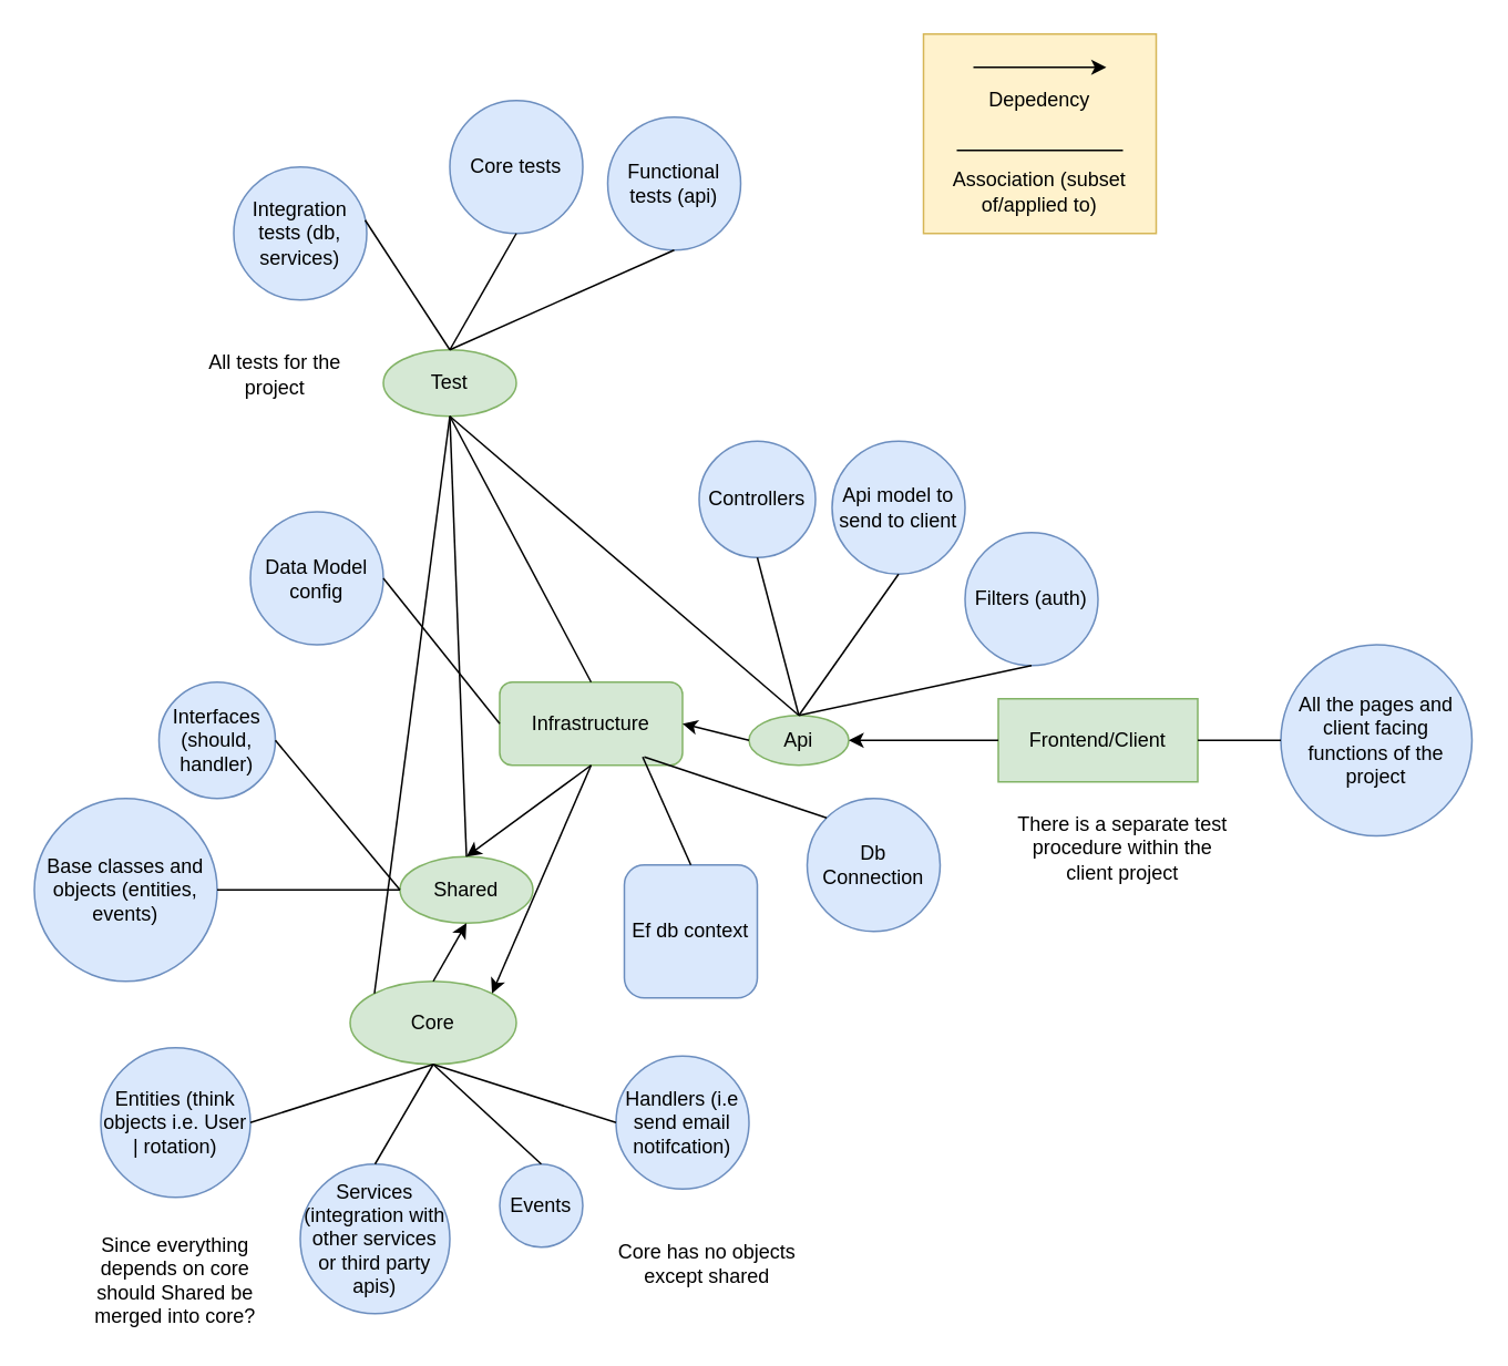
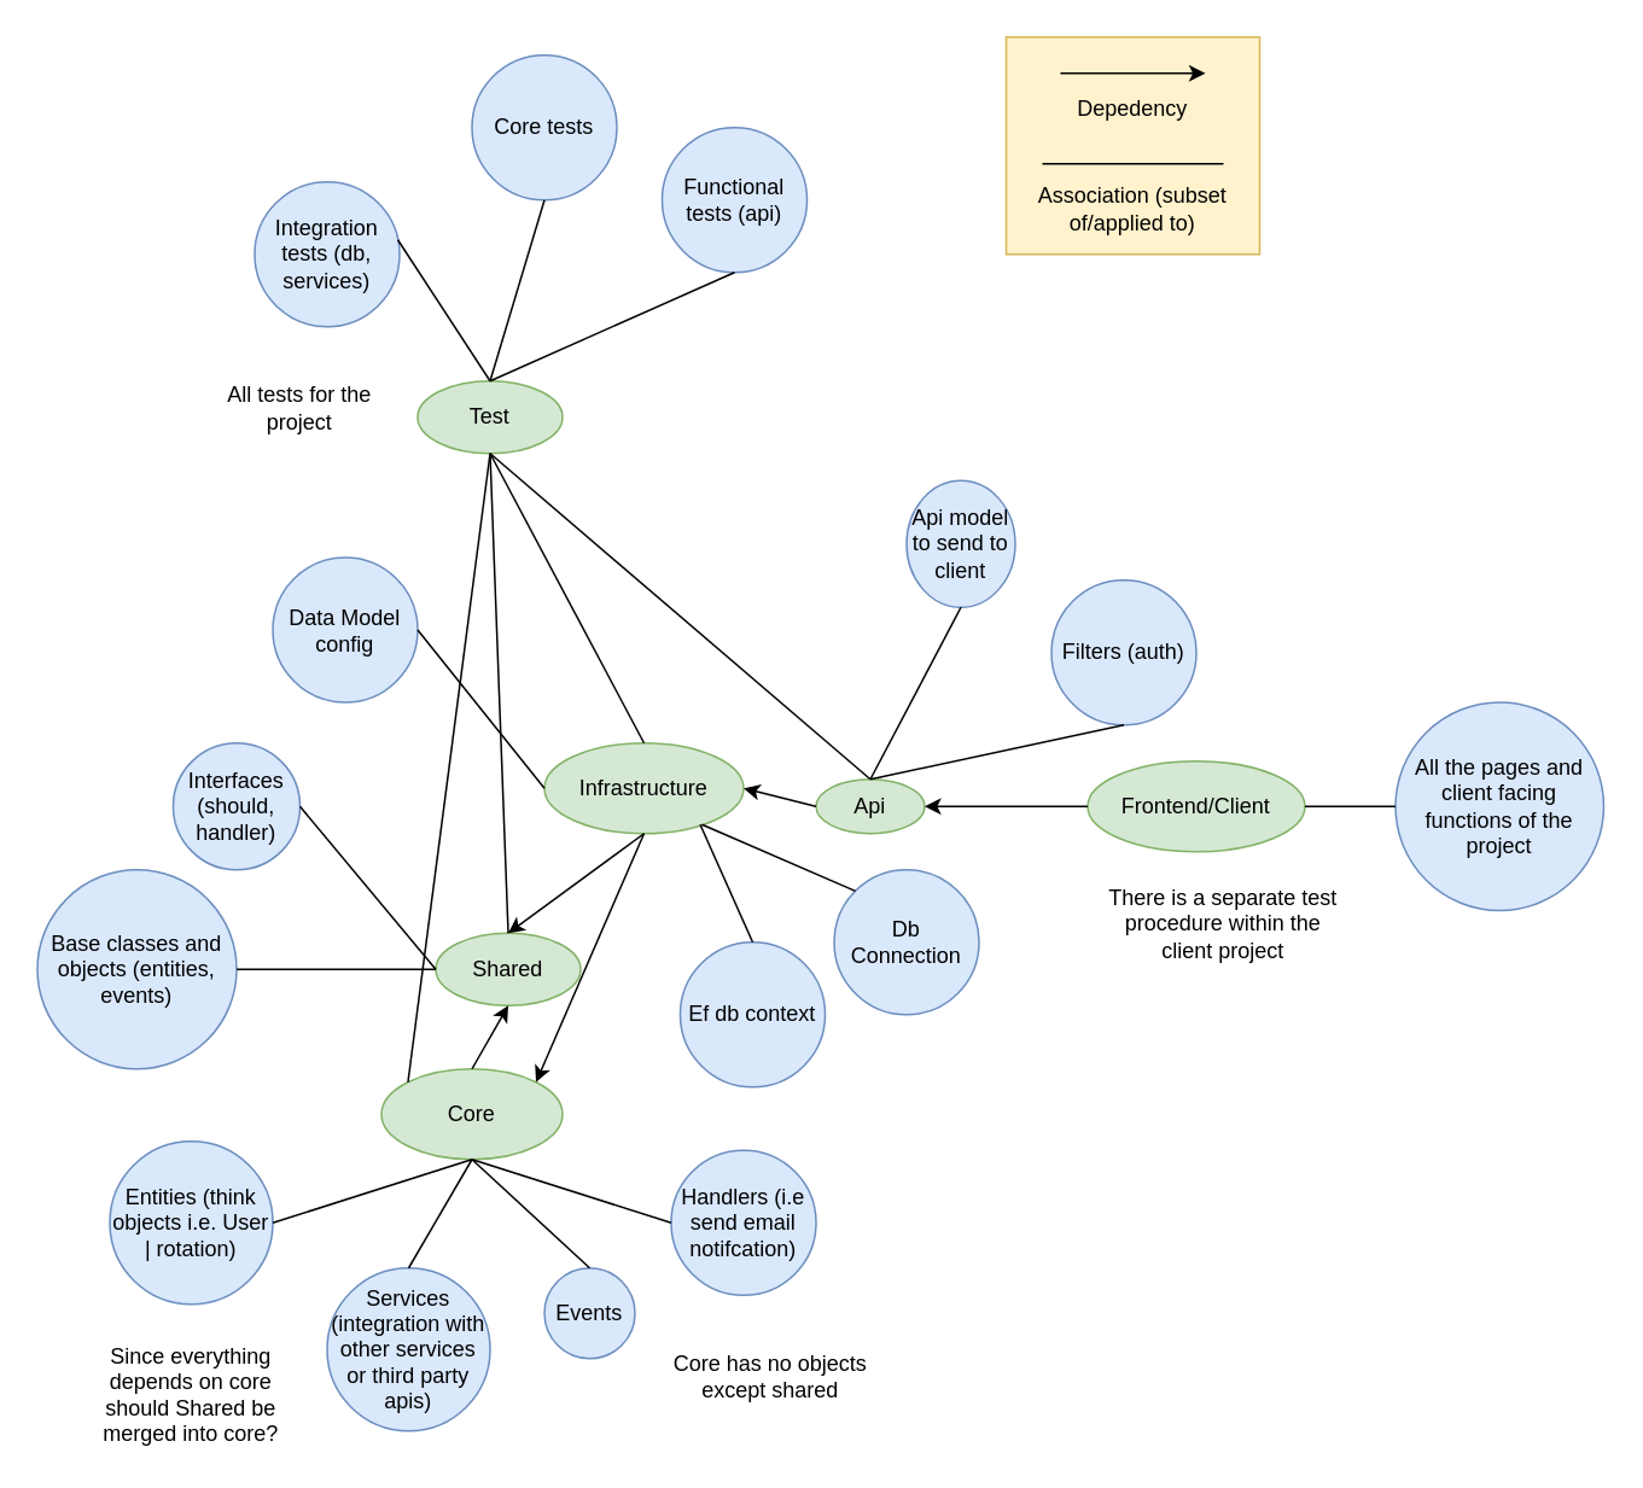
- <mxCell id="47" value="Core tests" style="ellipse;whiteSpace=wrap;html=1;aspect=fixed;fillColor=#dae8fc;strokeColor=#6c8ebf;" vertex="1" parent="1"><mxGeometry x="270" y="60" width="80" height="80" as="geometry" /></mxCell>
+ <mxCell id="47" value="Core tests" style="ellipse;whiteSpace=wrap;html=1;aspect=fixed;fillColor=#dae8fc;strokeColor=#6c8ebf;" vertex="1" parent="1"><mxGeometry x="260" y="30" width="80" height="80" as="geometry" /></mxCell>
- <mxCell id="35" value="Controllers" style="ellipse;whiteSpace=wrap;html=1;aspect=fixed;fillColor=#dae8fc;strokeColor=#6c8ebf;" vertex="1" parent="1"><mxGeometry x="420" y="265" width="70" height="70" as="geometry" /></mxCell>
- <mxCell id="36" value="Api model to send to client" style="ellipse;whiteSpace=wrap;html=1;aspect=fixed;fillColor=#dae8fc;strokeColor=#6c8ebf;" vertex="1" parent="1"><mxGeometry x="500" y="265" width="80" height="80" as="geometry" /></mxCell>
+ <mxCell id="36" value="Api model to send to client" style="ellipse;whiteSpace=wrap;html=1;aspect=fixed;fillColor=#dae8fc;strokeColor=#6c8ebf;" vertex="1" parent="1"><mxGeometry x="500" y="265" width="60" height="70" as="geometry" /></mxCell>
- <mxCell id="38" value="" style="endArrow=none;html=1;entryX=0.5;entryY=1;entryDx=0;entryDy=0;exitX=0.5;exitY=0;exitDx=0;exitDy=0;" edge="1" parent="1" source="6" target="35"><mxGeometry width="50" height="50" relative="1" as="geometry"><mxPoint x="345" y="430" as="sourcePoint" /><mxPoint x="385" y="390" as="targetPoint" /></mxGeometry></mxCell>
- <mxCell id="5" value="Infrastructure" style="whiteSpace=wrap;html=1;fillColor=#d5e8d4;strokeColor=#82b366;rounded=1;" vertex="1" parent="1"><mxGeometry x="300" y="410" width="110" height="50" as="geometry" /></mxCell>
+ <mxCell id="5" value="Infrastructure" style="ellipse;whiteSpace=wrap;html=1;fillColor=#d5e8d4;strokeColor=#82b366;" vertex="1" parent="1"><mxGeometry x="300" y="410" width="110" height="50" as="geometry" /></mxCell>
- <mxCell id="7" value="Frontend/Client" style="whiteSpace=wrap;html=1;fillColor=#d5e8d4;strokeColor=#82b366;rounded=0;" vertex="1" parent="1"><mxGeometry x="600" y="420" width="120" height="50" as="geometry" /></mxCell>
+ <mxCell id="7" value="Frontend/Client" style="ellipse;whiteSpace=wrap;html=1;fillColor=#d5e8d4;strokeColor=#82b366;" vertex="1" parent="1"><mxGeometry x="600" y="420" width="120" height="50" as="geometry" /></mxCell>
- <mxCell id="8" value="Db Connection" style="ellipse;whiteSpace=wrap;html=1;aspect=fixed;fillColor=#dae8fc;strokeColor=#6c8ebf;" vertex="1" parent="1"><mxGeometry x="485" y="480" width="80" height="80" as="geometry" /></mxCell>
+ <mxCell id="8" value="Db Connection" style="ellipse;whiteSpace=wrap;html=1;aspect=fixed;fillColor=#dae8fc;strokeColor=#6c8ebf;" vertex="1" parent="1"><mxGeometry x="460" y="480" width="80" height="80" as="geometry" /></mxCell>
- <mxCell id="9" value="Ef db context" style="whiteSpace=wrap;html=1;aspect=fixed;fillColor=#dae8fc;strokeColor=#6c8ebf;rounded=1;" vertex="1" parent="1"><mxGeometry x="375" y="520" width="80" height="80" as="geometry" /></mxCell>
+ <mxCell id="9" value="Ef db context" style="ellipse;whiteSpace=wrap;html=1;aspect=fixed;fillColor=#dae8fc;strokeColor=#6c8ebf;" vertex="1" parent="1"><mxGeometry x="375" y="520" width="80" height="80" as="geometry" /></mxCell>
